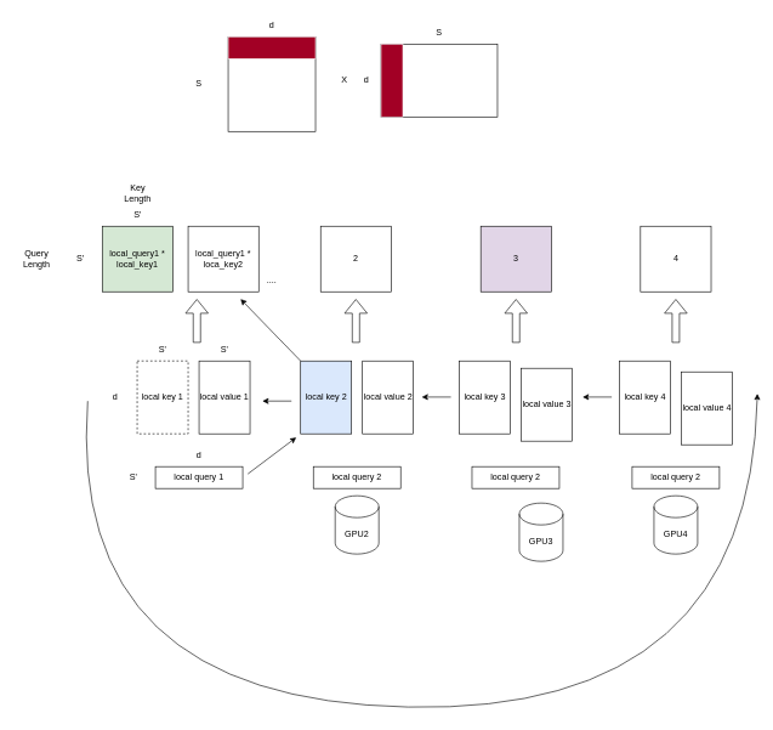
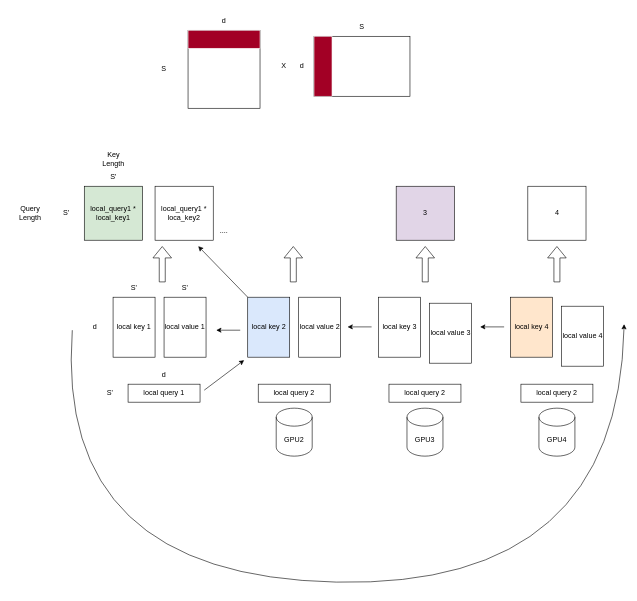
- <mxCell id="40" value="2" style="rounded=0;whiteSpace=wrap;html=1;" vertex="1" parent="38"><mxGeometry width="97" height="90" as="geometry" /></mxCell>
- <mxCell id="21" value="local key 1" style="rounded=0;whiteSpace=wrap;html=1;dashed=1;" vertex="1" parent="1"><mxGeometry x="188" y="495" width="70" height="100" as="geometry" /></mxCell>
+ <mxCell id="21" value="local key 1" style="rounded=0;whiteSpace=wrap;html=1;" vertex="1" parent="1"><mxGeometry x="188" y="495" width="70" height="100" as="geometry" /></mxCell>
- <mxCell id="27" value="local key 4" style="rounded=0;whiteSpace=wrap;html=1;" vertex="1" parent="1"><mxGeometry x="850.5" y="495" width="70" height="100" as="geometry" /></mxCell>
+ <mxCell id="27" value="local key 4" style="rounded=0;whiteSpace=wrap;html=1;fillColor=#ffe6cc;" vertex="1" parent="1"><mxGeometry x="850.5" y="495" width="70" height="100" as="geometry" /></mxCell>
- <mxCell id="13" value="GPU3" style="shape=cylinder3;whiteSpace=wrap;html=1;boundedLbl=1;backgroundOutline=1;size=15;" vertex="1" parent="1"><mxGeometry x="713" y="690" width="60" height="80" as="geometry" /></mxCell>
+ <mxCell id="13" value="GPU3" style="shape=cylinder3;whiteSpace=wrap;html=1;boundedLbl=1;backgroundOutline=1;size=15;" vertex="1" parent="1"><mxGeometry x="678" y="680" width="60" height="80" as="geometry" /></mxCell>
